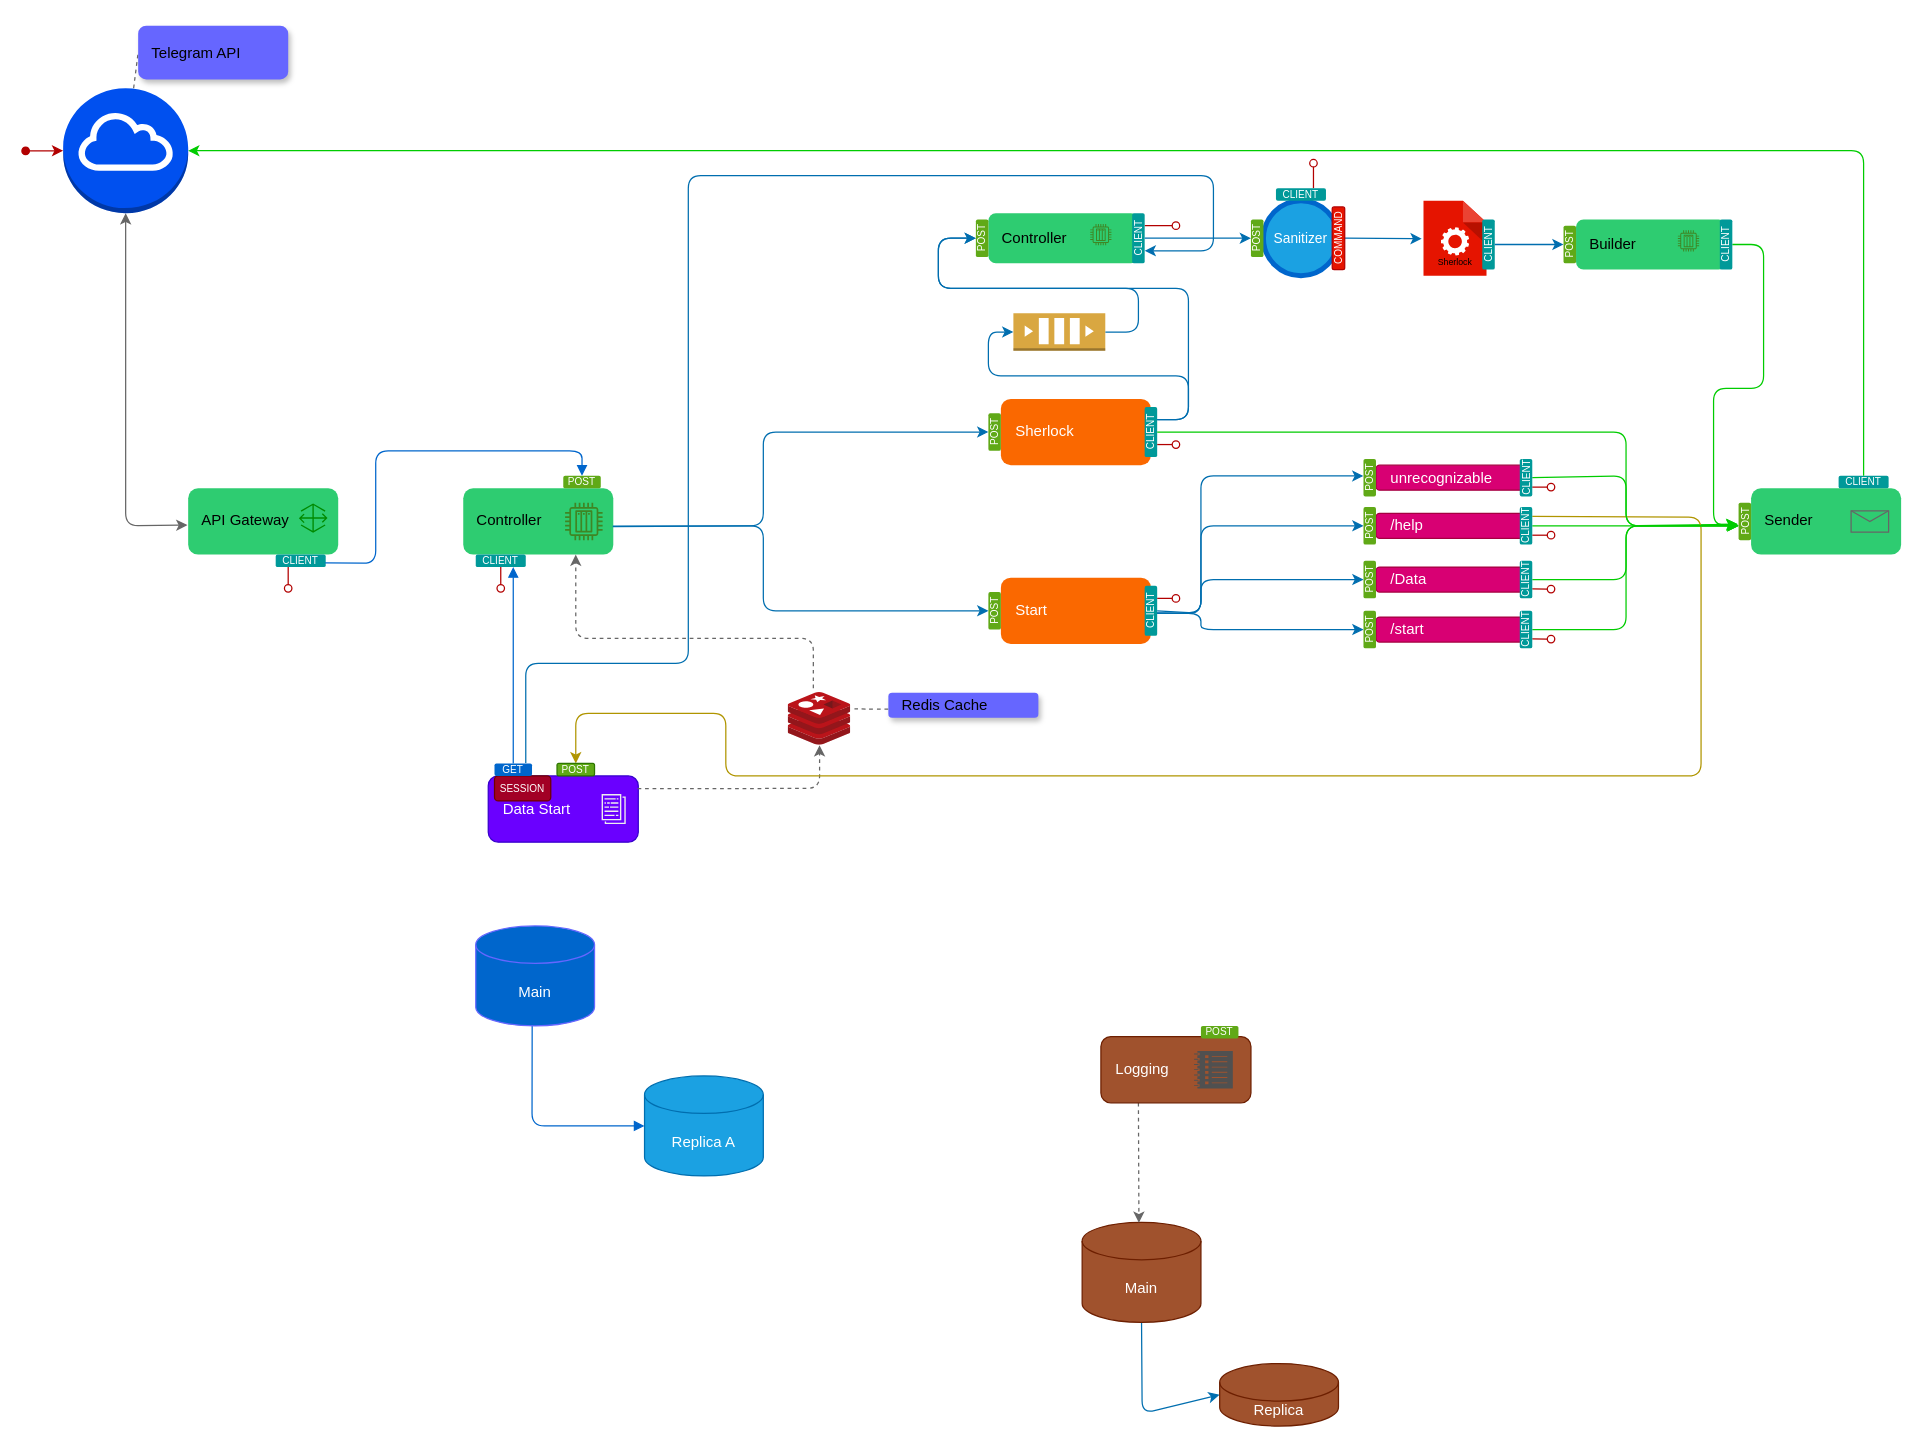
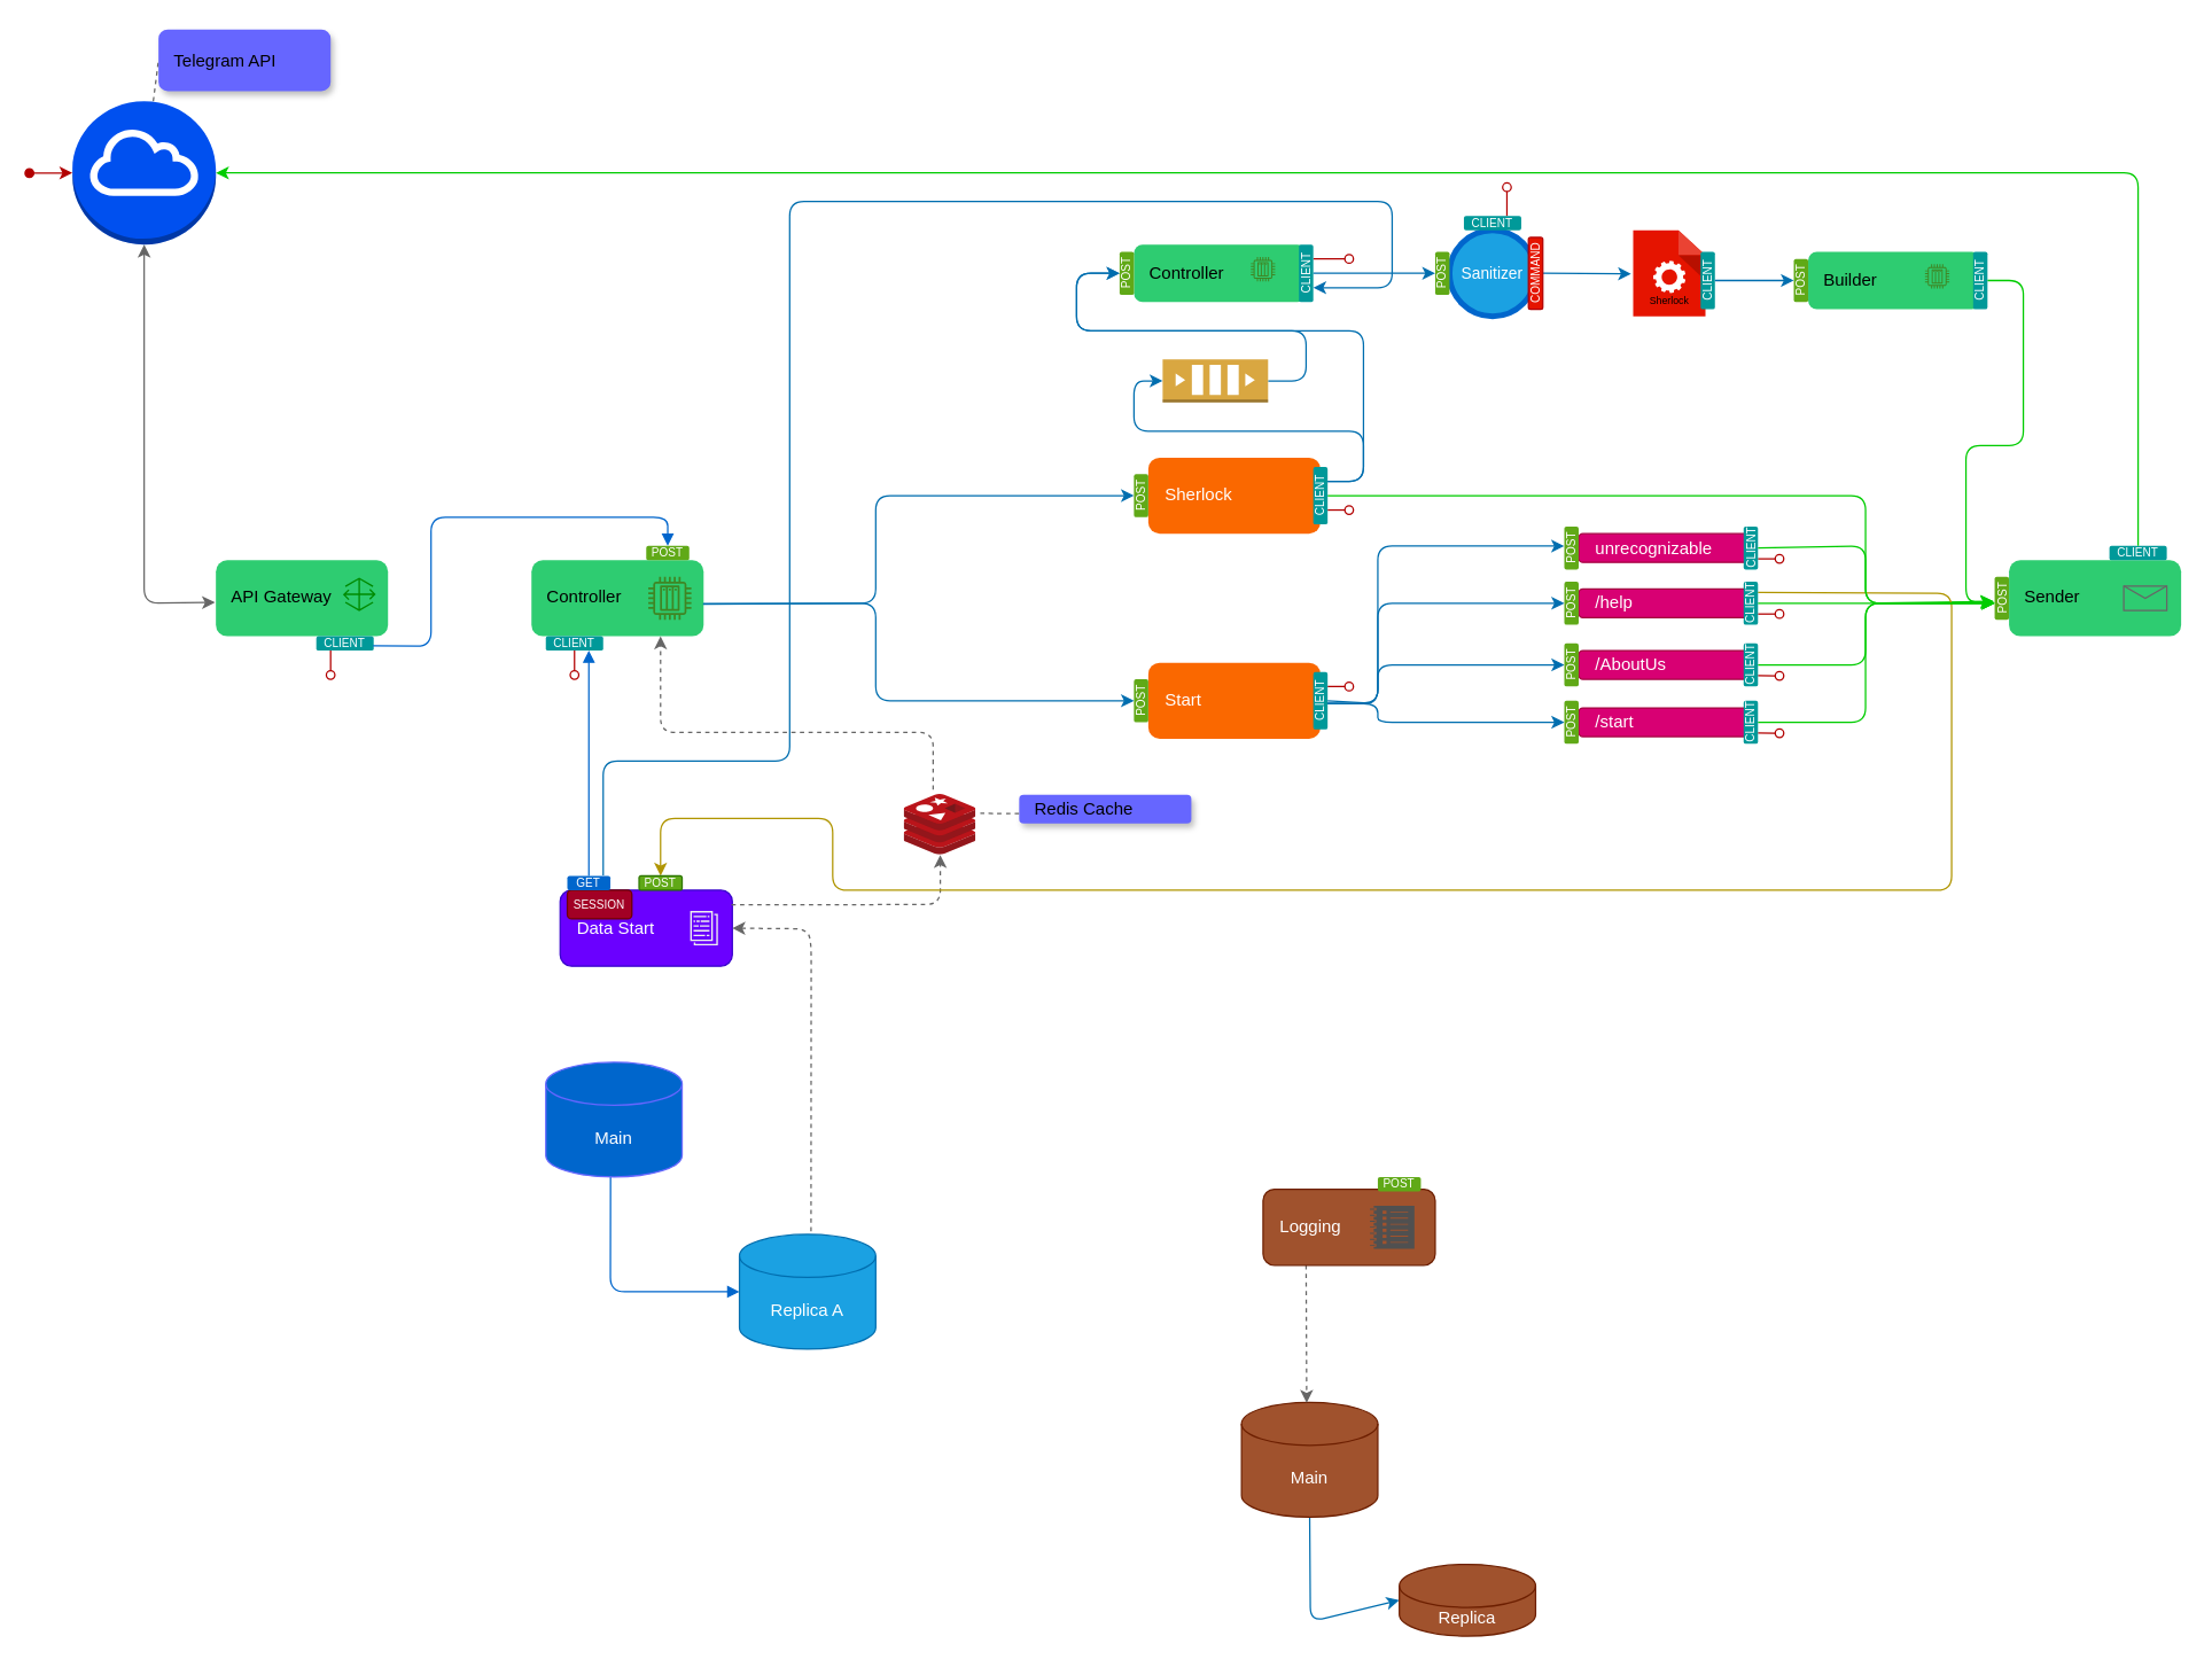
- <mxCell id="61" value="/Data" style="rounded=1;whiteSpace=wrap;html=1;shadow=0;strokeColor=#A50040;fontSize=12;fillColor=#d80073;fontColor=#ffffff;align=left;spacingLeft=10;" parent="1" vertex="1"><mxGeometry x="1100" y="453" width="120" height="20" as="geometry" /></mxCell>
+ <mxCell id="61" value="/AboutUs" style="rounded=1;whiteSpace=wrap;html=1;shadow=0;strokeColor=#A50040;fontSize=12;fillColor=#d80073;fontColor=#ffffff;align=left;spacingLeft=10;" parent="1" vertex="1"><mxGeometry x="1100" y="453" width="120" height="20" as="geometry" /></mxCell>
+ <mxCell id="37" style="edgeStyle=none;html=1;exitX=1;exitY=0.5;exitDx=0;exitDy=0;entryX=0.525;entryY=-0.002;entryDx=0;entryDy=0;entryPerimeter=0;strokeColor=#666666;fontSize=12;fontColor=#FFFFFF;startArrow=classic;startFill=1;endArrow=none;endFill=0;dashed=1;" parent="1" source="28" target="36" edge="1"><mxGeometry relative="1" as="geometry"><mxPoint x="565.55" y="609.94" as="sourcePoint" /><mxPoint x="565" y="223.062" as="targetPoint" /><Array as="points"><mxPoint x="563" y="647" /><mxPoint x="565" y="660" /></Array></mxGeometry></mxCell>
